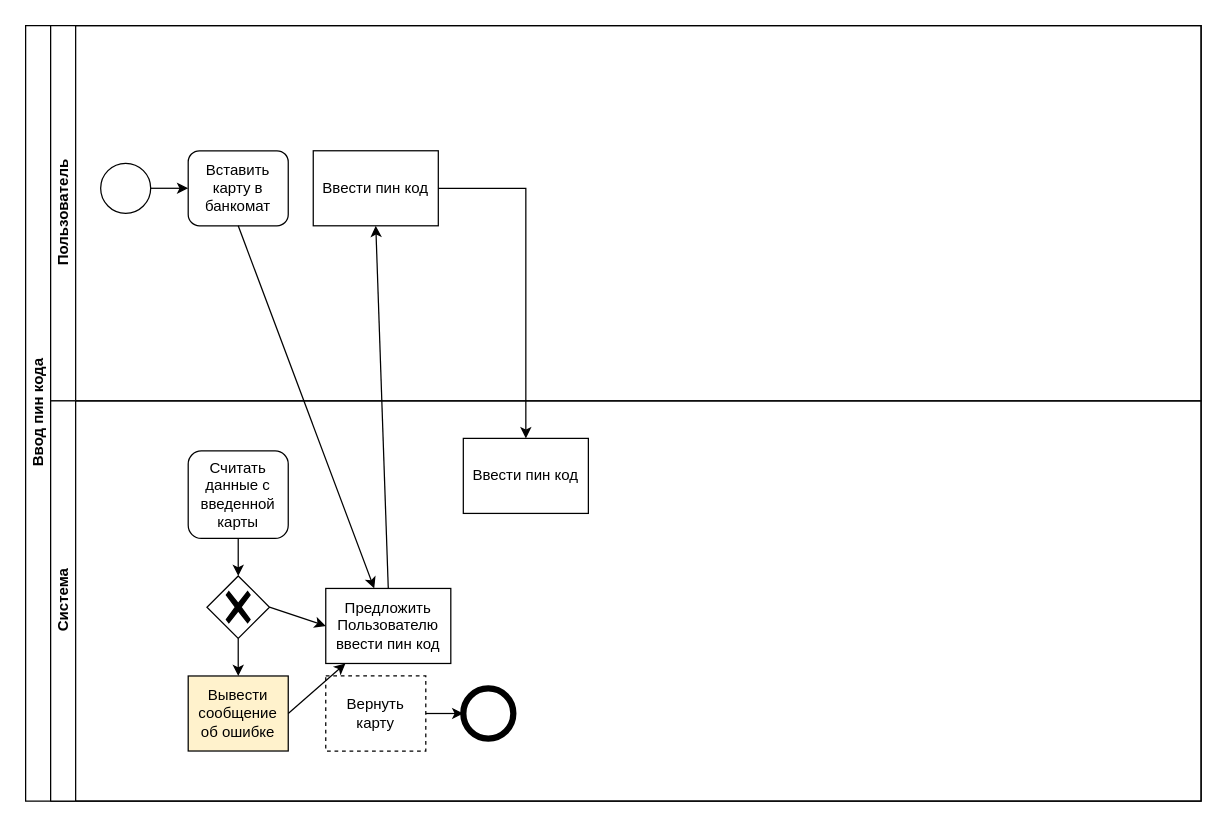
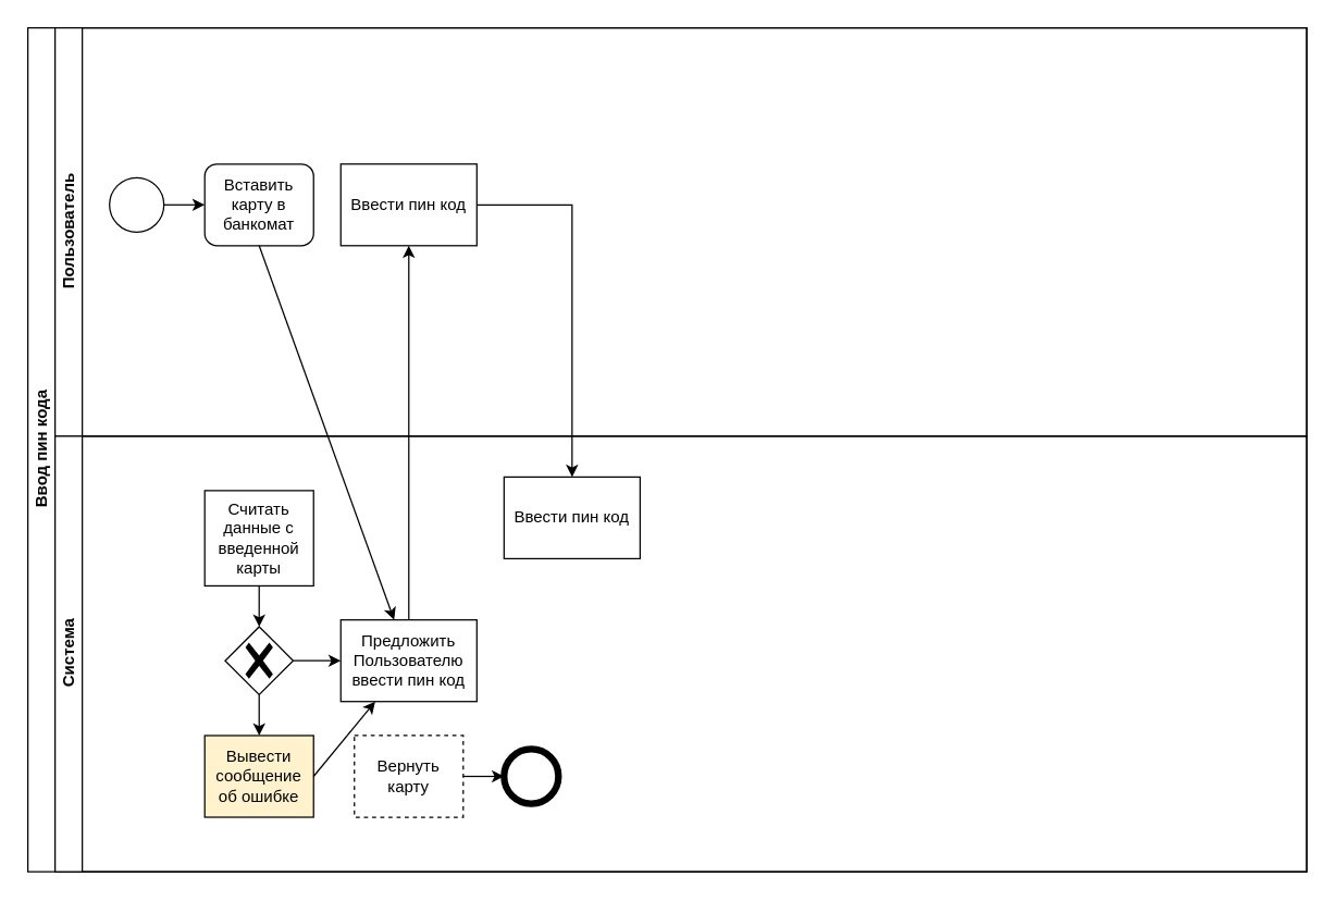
- <mxCell id="9" value="Считать данные с введенной карты" style="whiteSpace=wrap;html=1;fontFamily=Helvetica;fontSize=12;fontColor=#000000;align=center;rounded=1;" parent="8" vertex="1"><mxGeometry x="110" y="40" width="80" height="70" as="geometry" /></mxCell>
+ <mxCell id="9" value="Считать данные с введенной карты" style="rounded=0;whiteSpace=wrap;html=1;fontFamily=Helvetica;fontSize=12;fontColor=#000000;align=center;" parent="8" vertex="1"><mxGeometry x="110" y="40" width="80" height="70" as="geometry" /></mxCell>
- <mxCell id="18" value="Предложить Пользователю ввести пин код" style="rounded=0;whiteSpace=wrap;html=1;fontFamily=Helvetica;fontSize=12;fontColor=#000000;align=center;" vertex="1" parent="8"><mxGeometry x="220" y="150" width="100" height="60" as="geometry" /></mxCell>
+ <mxCell id="18" value="Предложить Пользователю ввести пин код" style="rounded=0;whiteSpace=wrap;html=1;fontFamily=Helvetica;fontSize=12;fontColor=#000000;align=center;" vertex="1" parent="8"><mxGeometry x="210" y="135" width="100" height="60" as="geometry" /></mxCell>
